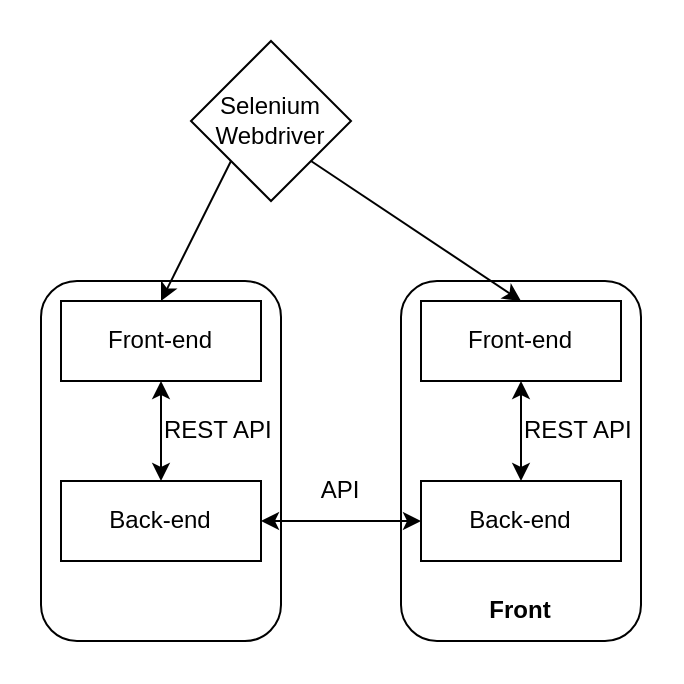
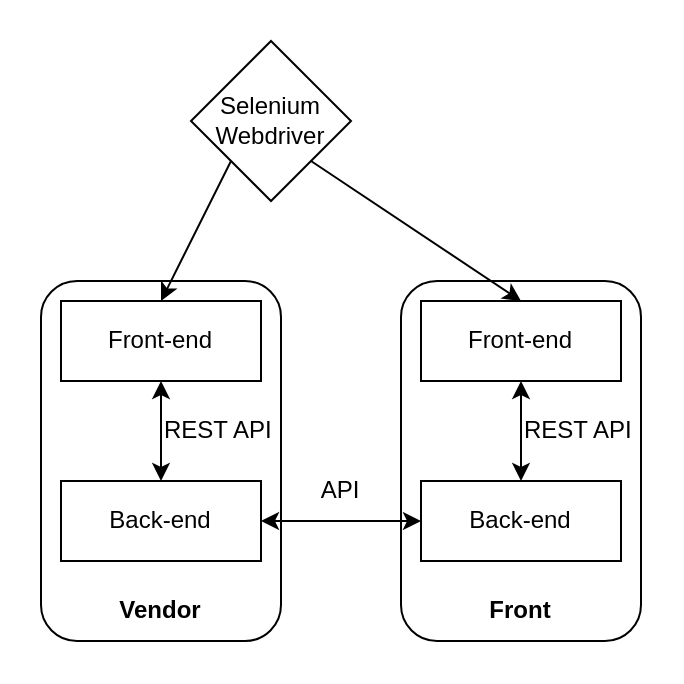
+ <mxCell id="17" value="&lt;b&gt;Vendor&lt;/b&gt;" style="text;html=1;strokeColor=none;fillColor=none;align=center;verticalAlign=middle;whiteSpace=wrap;rounded=0;" vertex="1" parent="1"><mxGeometry x="50" y="290" width="60" height="30" as="geometry" /></mxCell>
